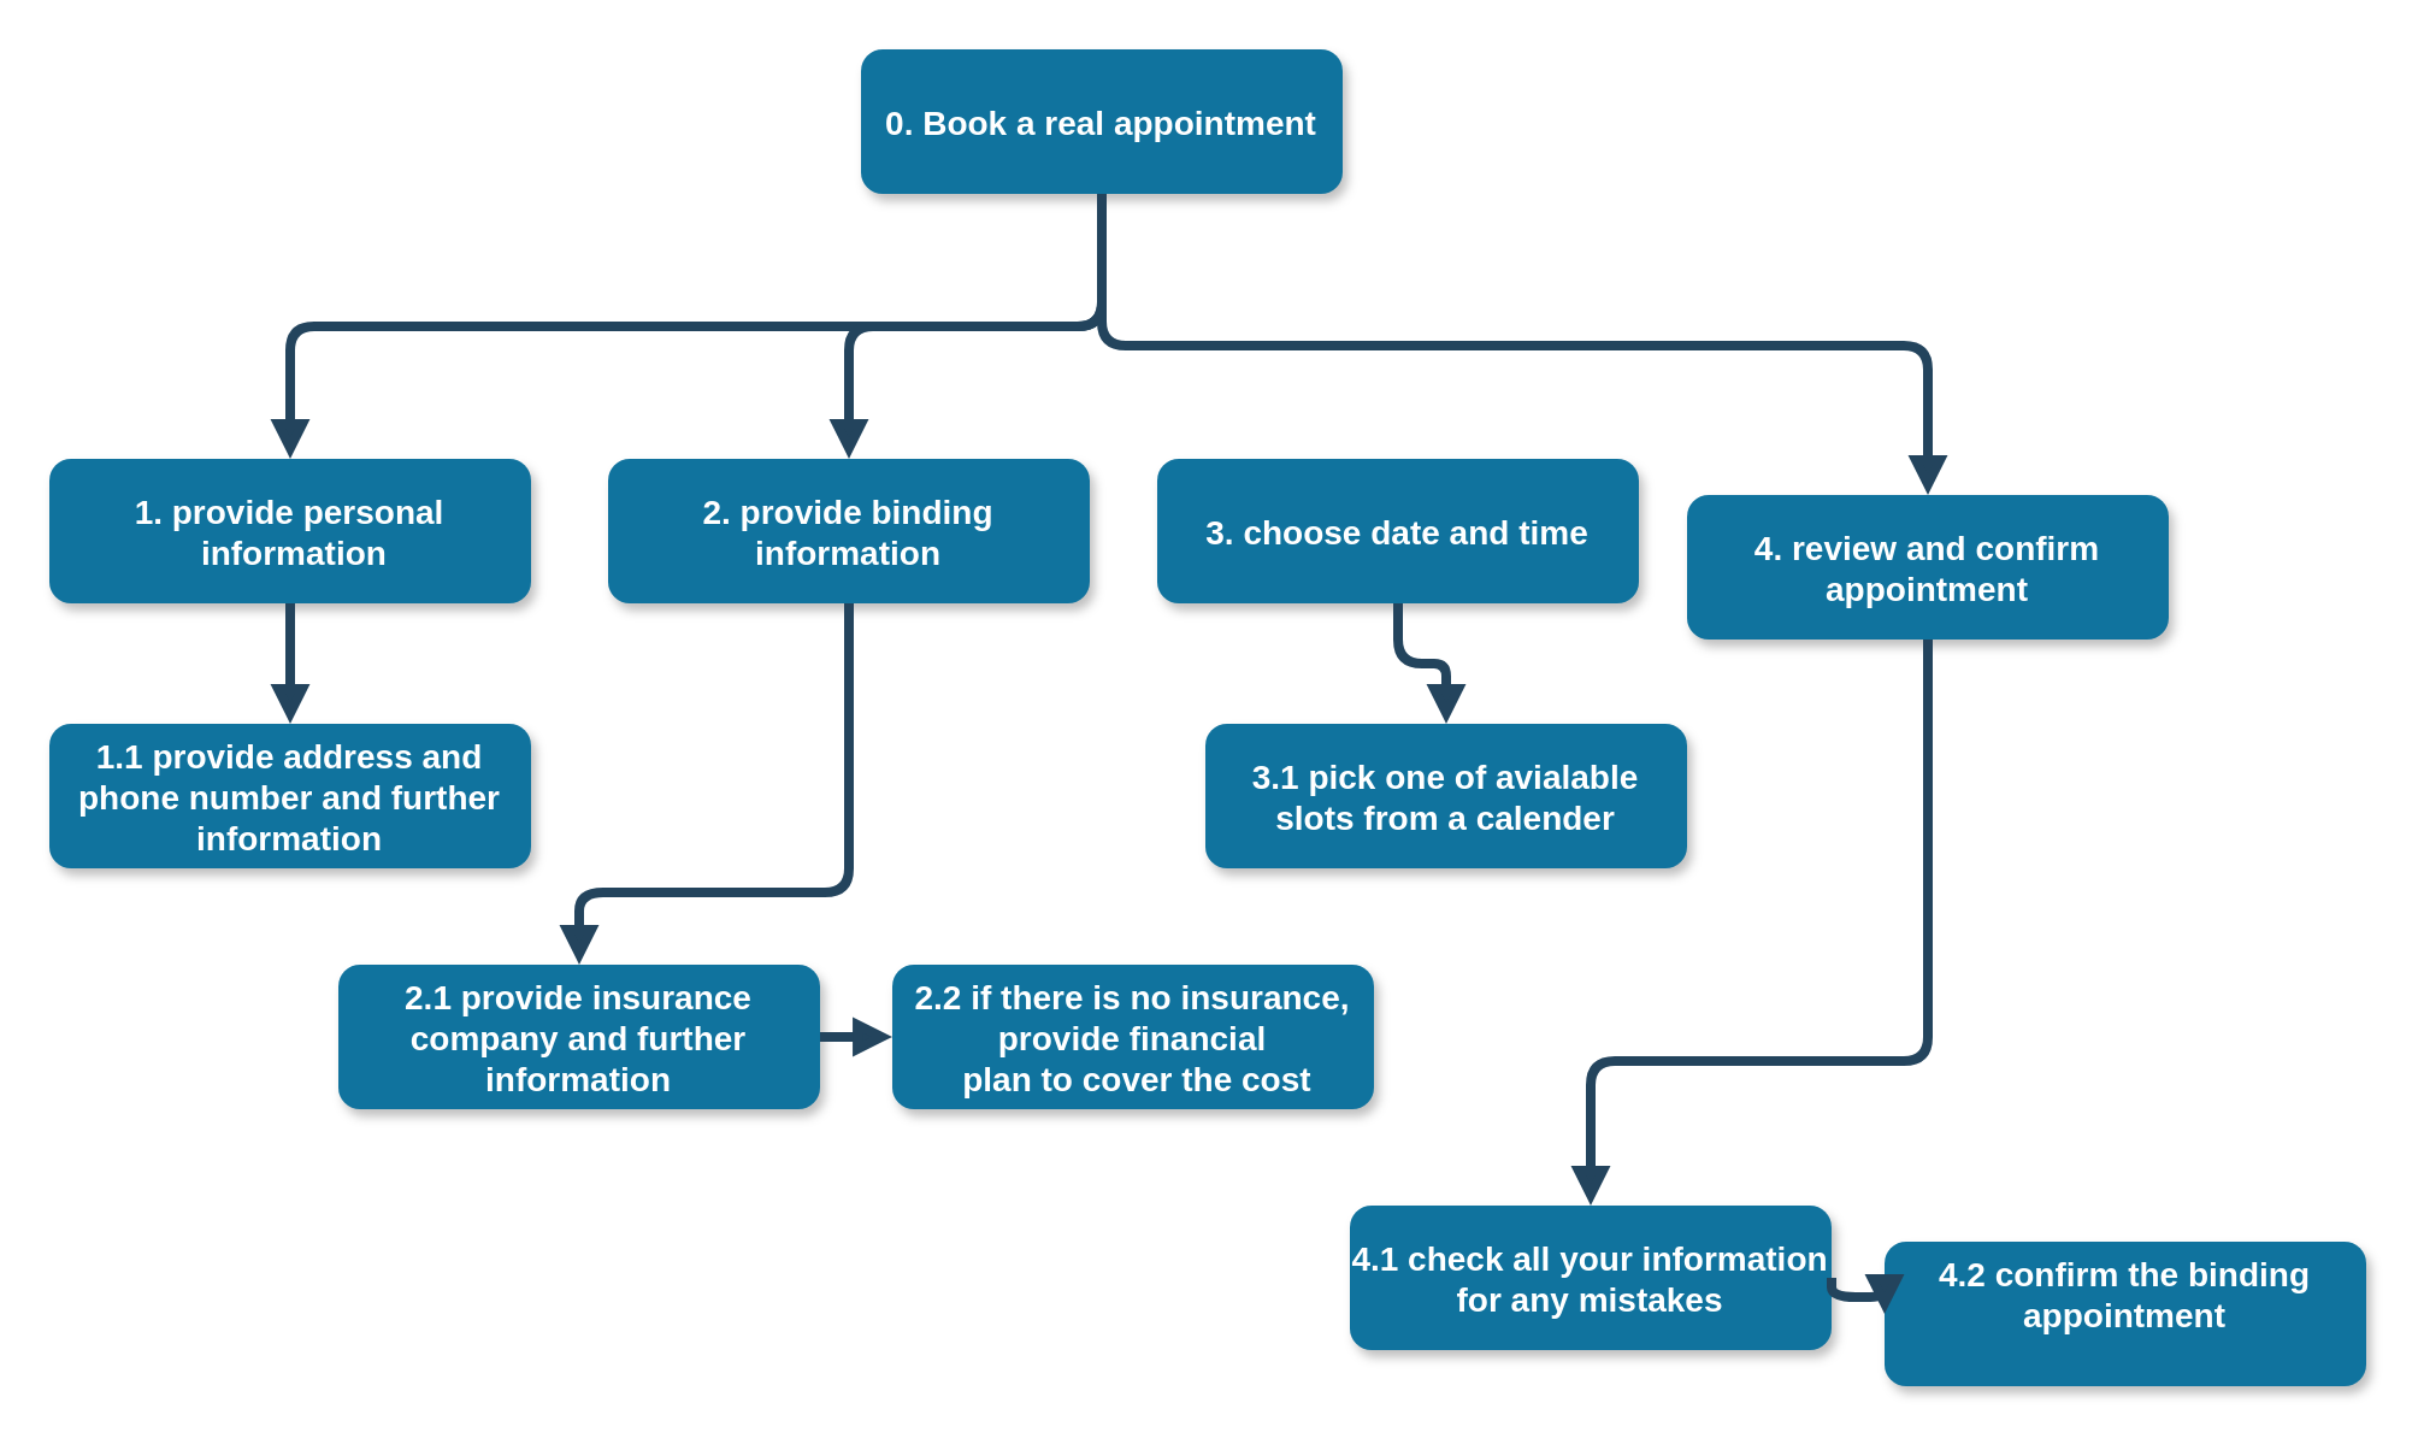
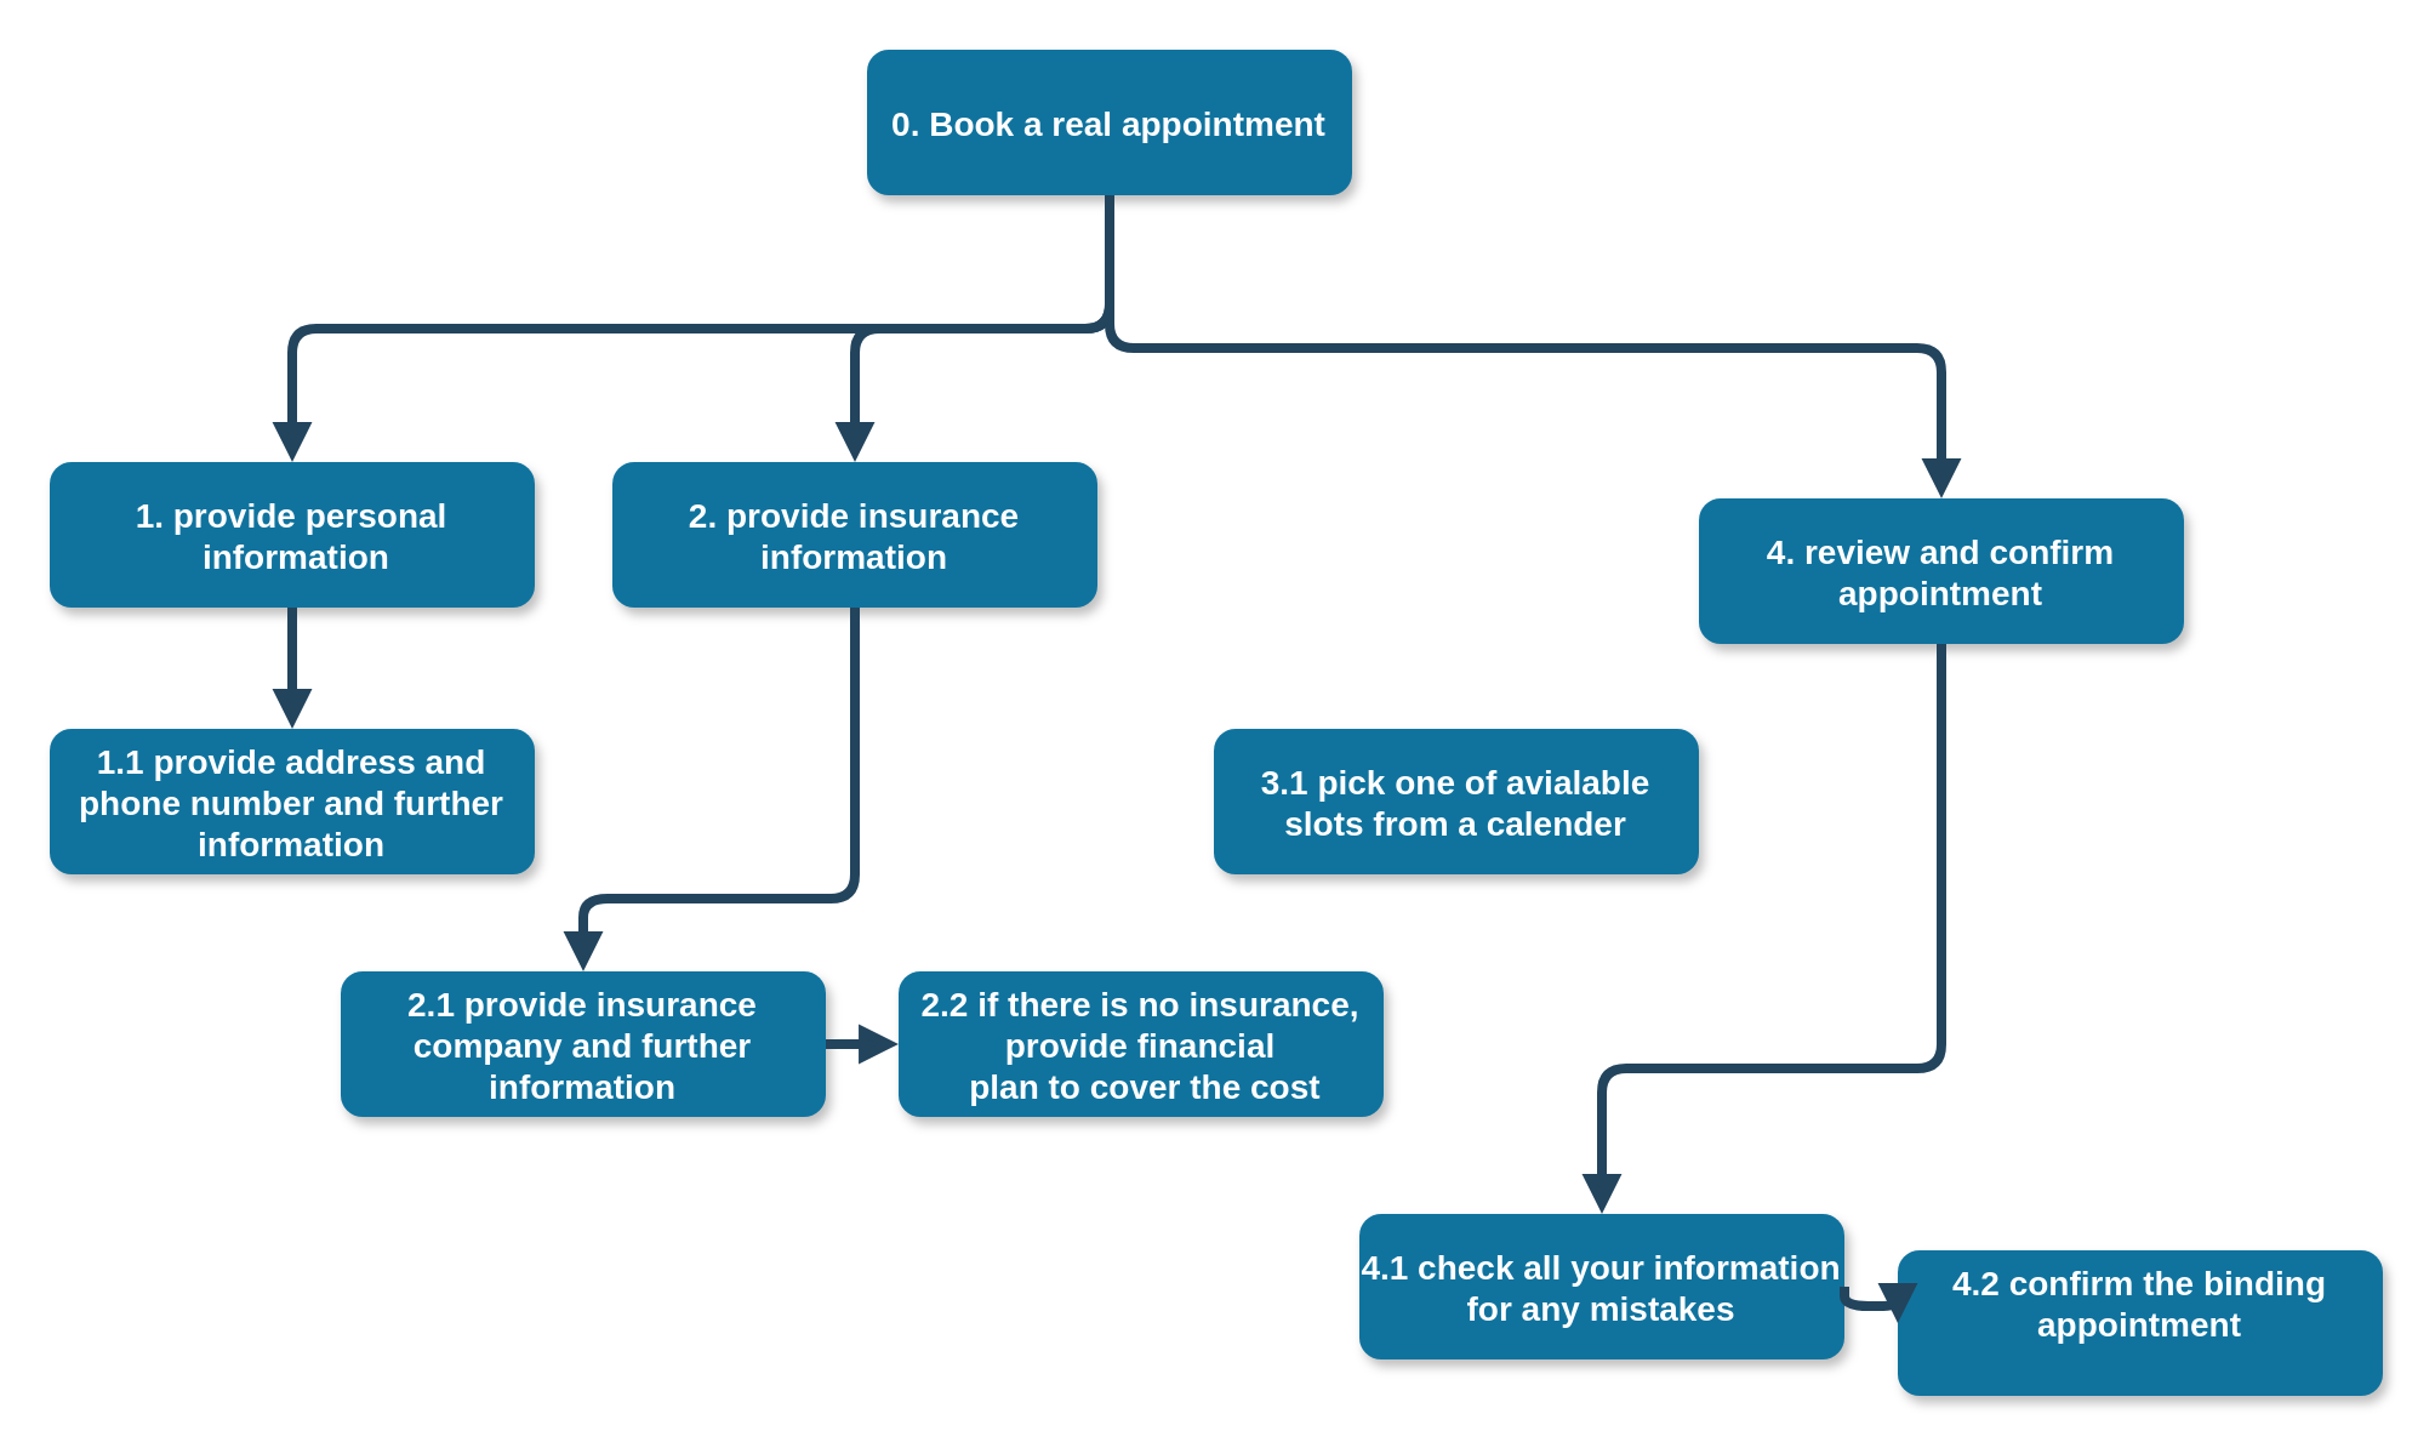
- <mxCell id="5" value="2. provide binding&#10;information" style="rounded=1;fillColor=#10739E;strokeColor=none;shadow=1;gradientColor=none;fontStyle=1;fontColor=#FFFFFF;fontSize=14;" vertex="1" parent="1"><mxGeometry x="252" y="190" width="200" height="60" as="geometry" /></mxCell>
+ <mxCell id="5" value="2. provide insurance&#10;information" style="rounded=1;fillColor=#10739E;strokeColor=none;shadow=1;gradientColor=none;fontStyle=1;fontColor=#FFFFFF;fontSize=14;" vertex="1" parent="1"><mxGeometry x="252" y="190" width="200" height="60" as="geometry" /></mxCell>
- <mxCell id="6" value="3. choose date and time " style="rounded=1;fillColor=#10739E;strokeColor=none;shadow=1;gradientColor=none;fontStyle=1;fontColor=#FFFFFF;fontSize=14;" vertex="1" parent="1"><mxGeometry x="480" y="190" width="200" height="60" as="geometry" /></mxCell>
- <mxCell id="17" value="" style="edgeStyle=elbowEdgeStyle;elbow=vertical;strokeWidth=4;endArrow=block;endFill=1;fontStyle=1;strokeColor=#23445D;entryX=0.5;entryY=0;entryDx=0;entryDy=0;exitX=0.5;exitY=1;exitDx=0;exitDy=0;" edge="1" parent="1" source="6" target="16"><mxGeometry x="42" y="185.5" width="100" height="100" as="geometry"><mxPoint x="467" y="90" as="sourcePoint" /><mxPoint x="590" y="200" as="targetPoint" /></mxGeometry></mxCell>
